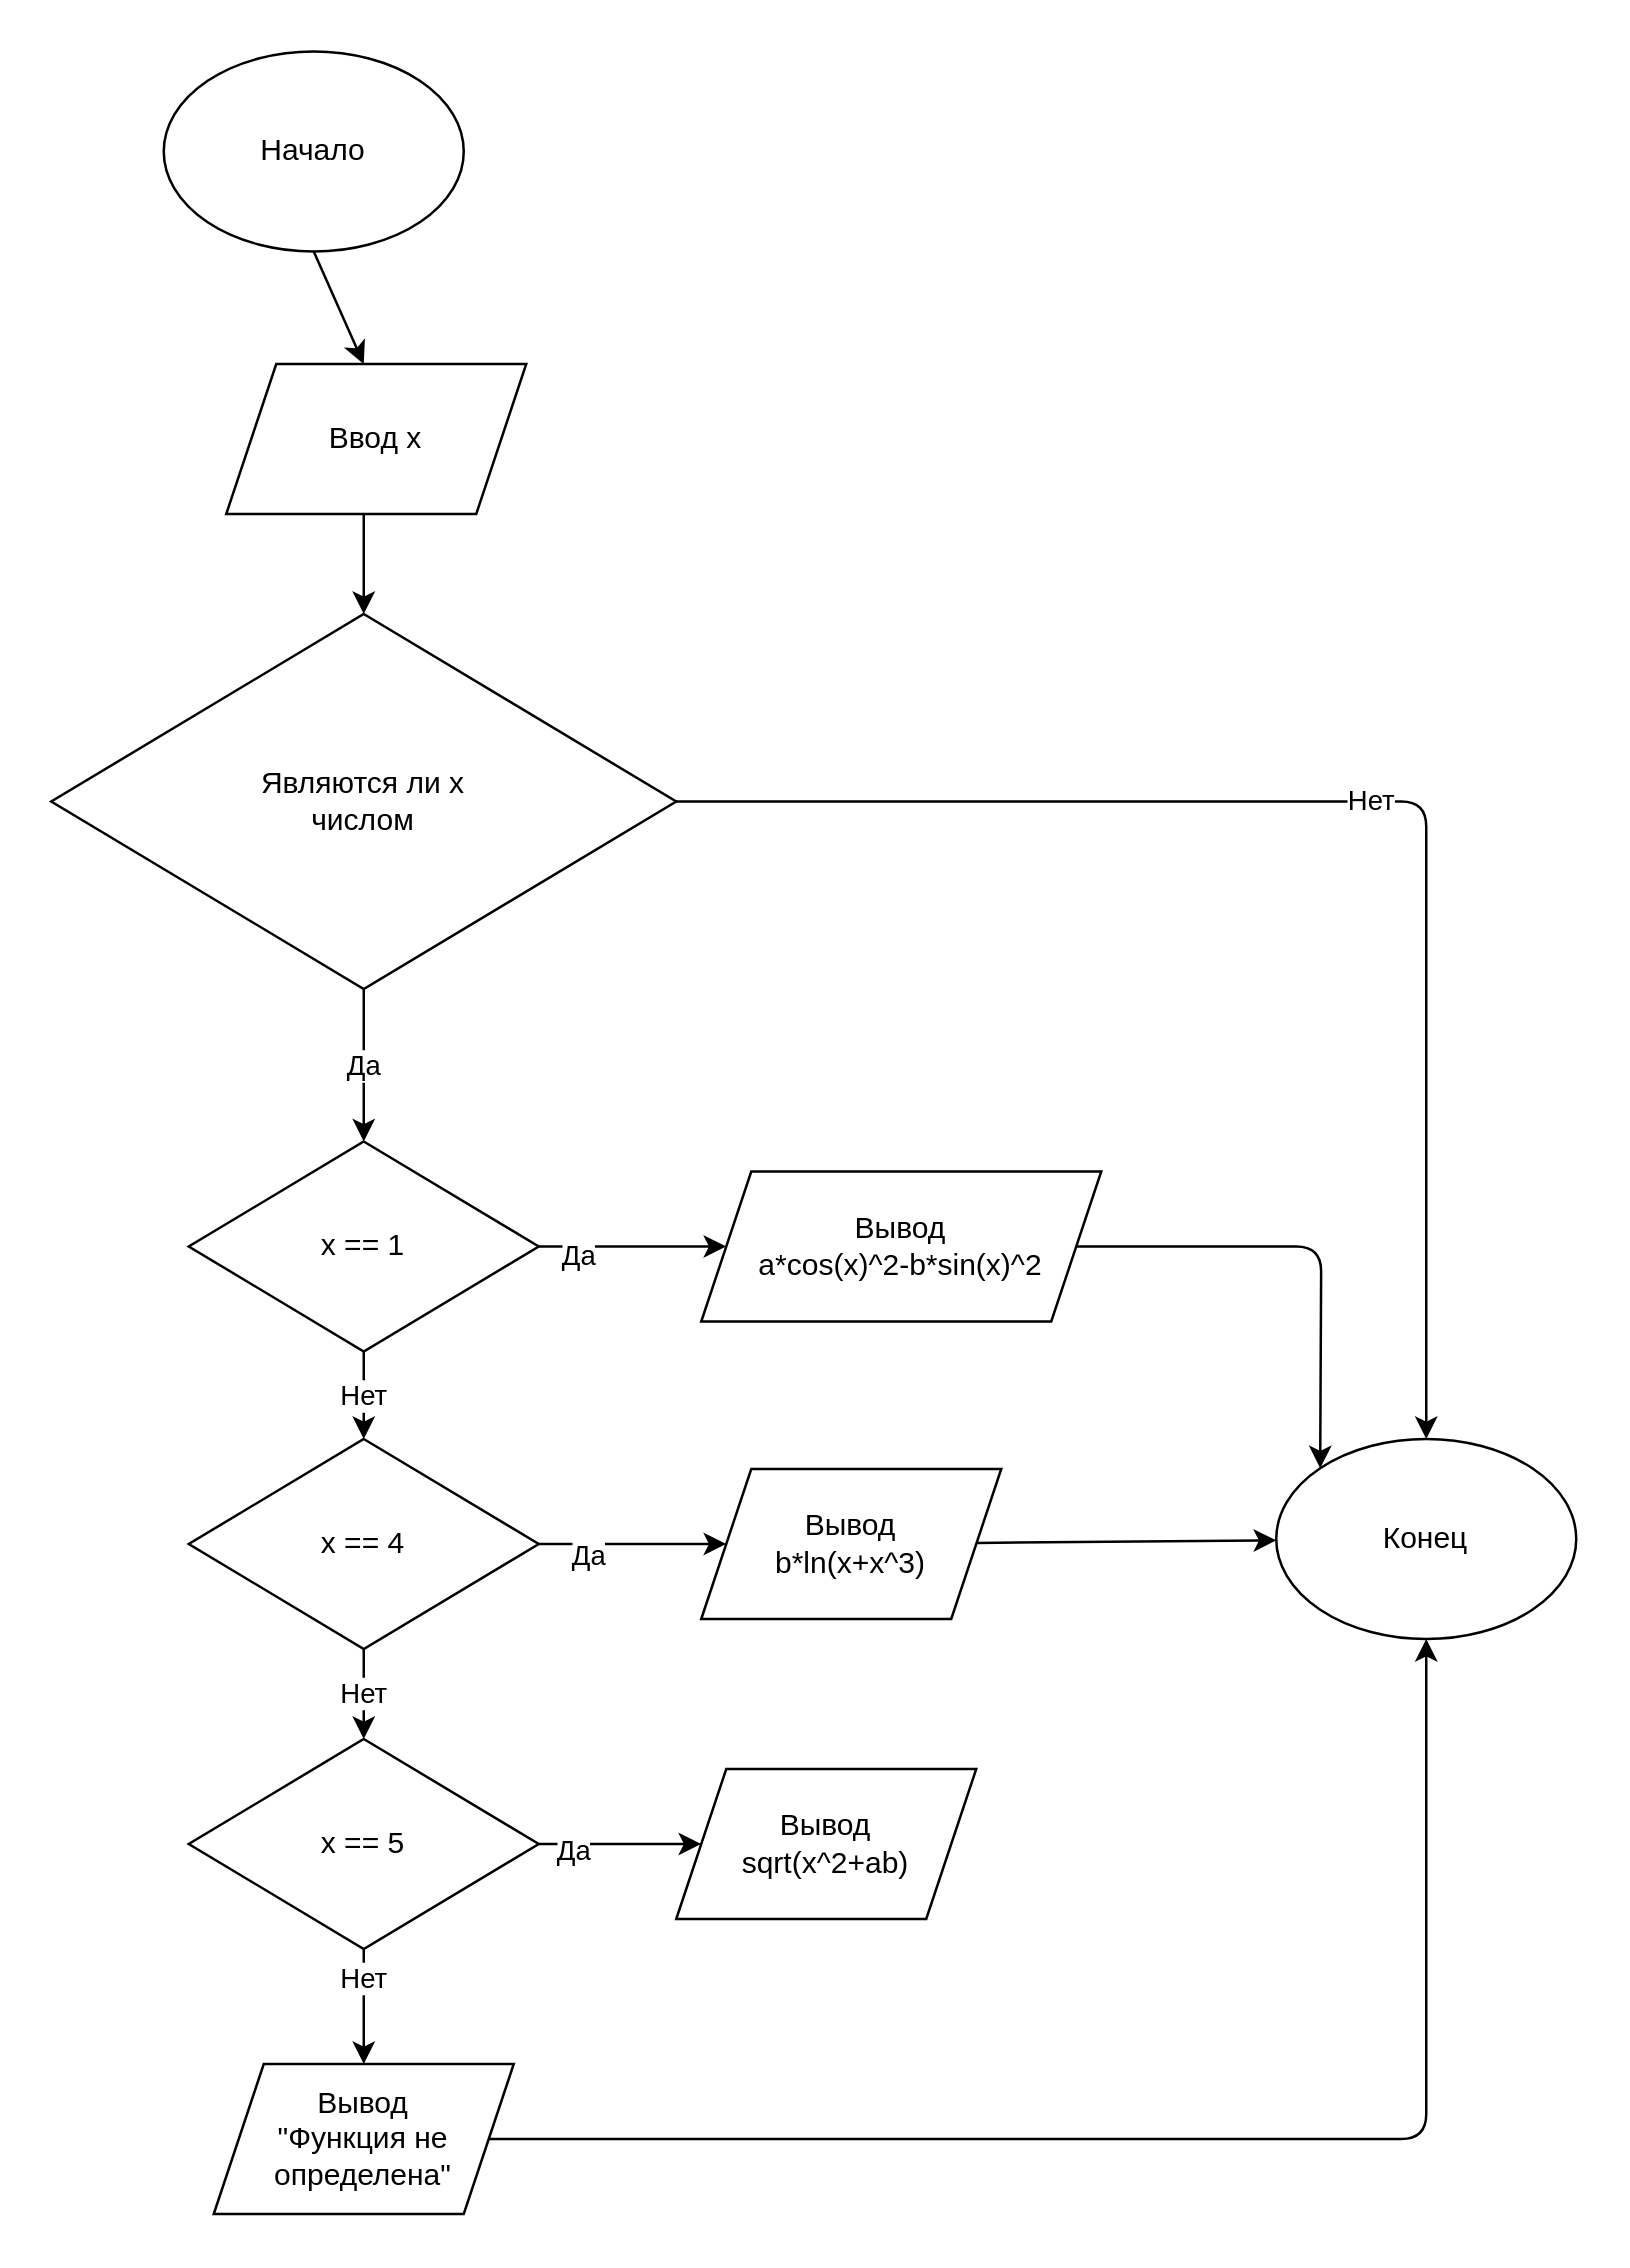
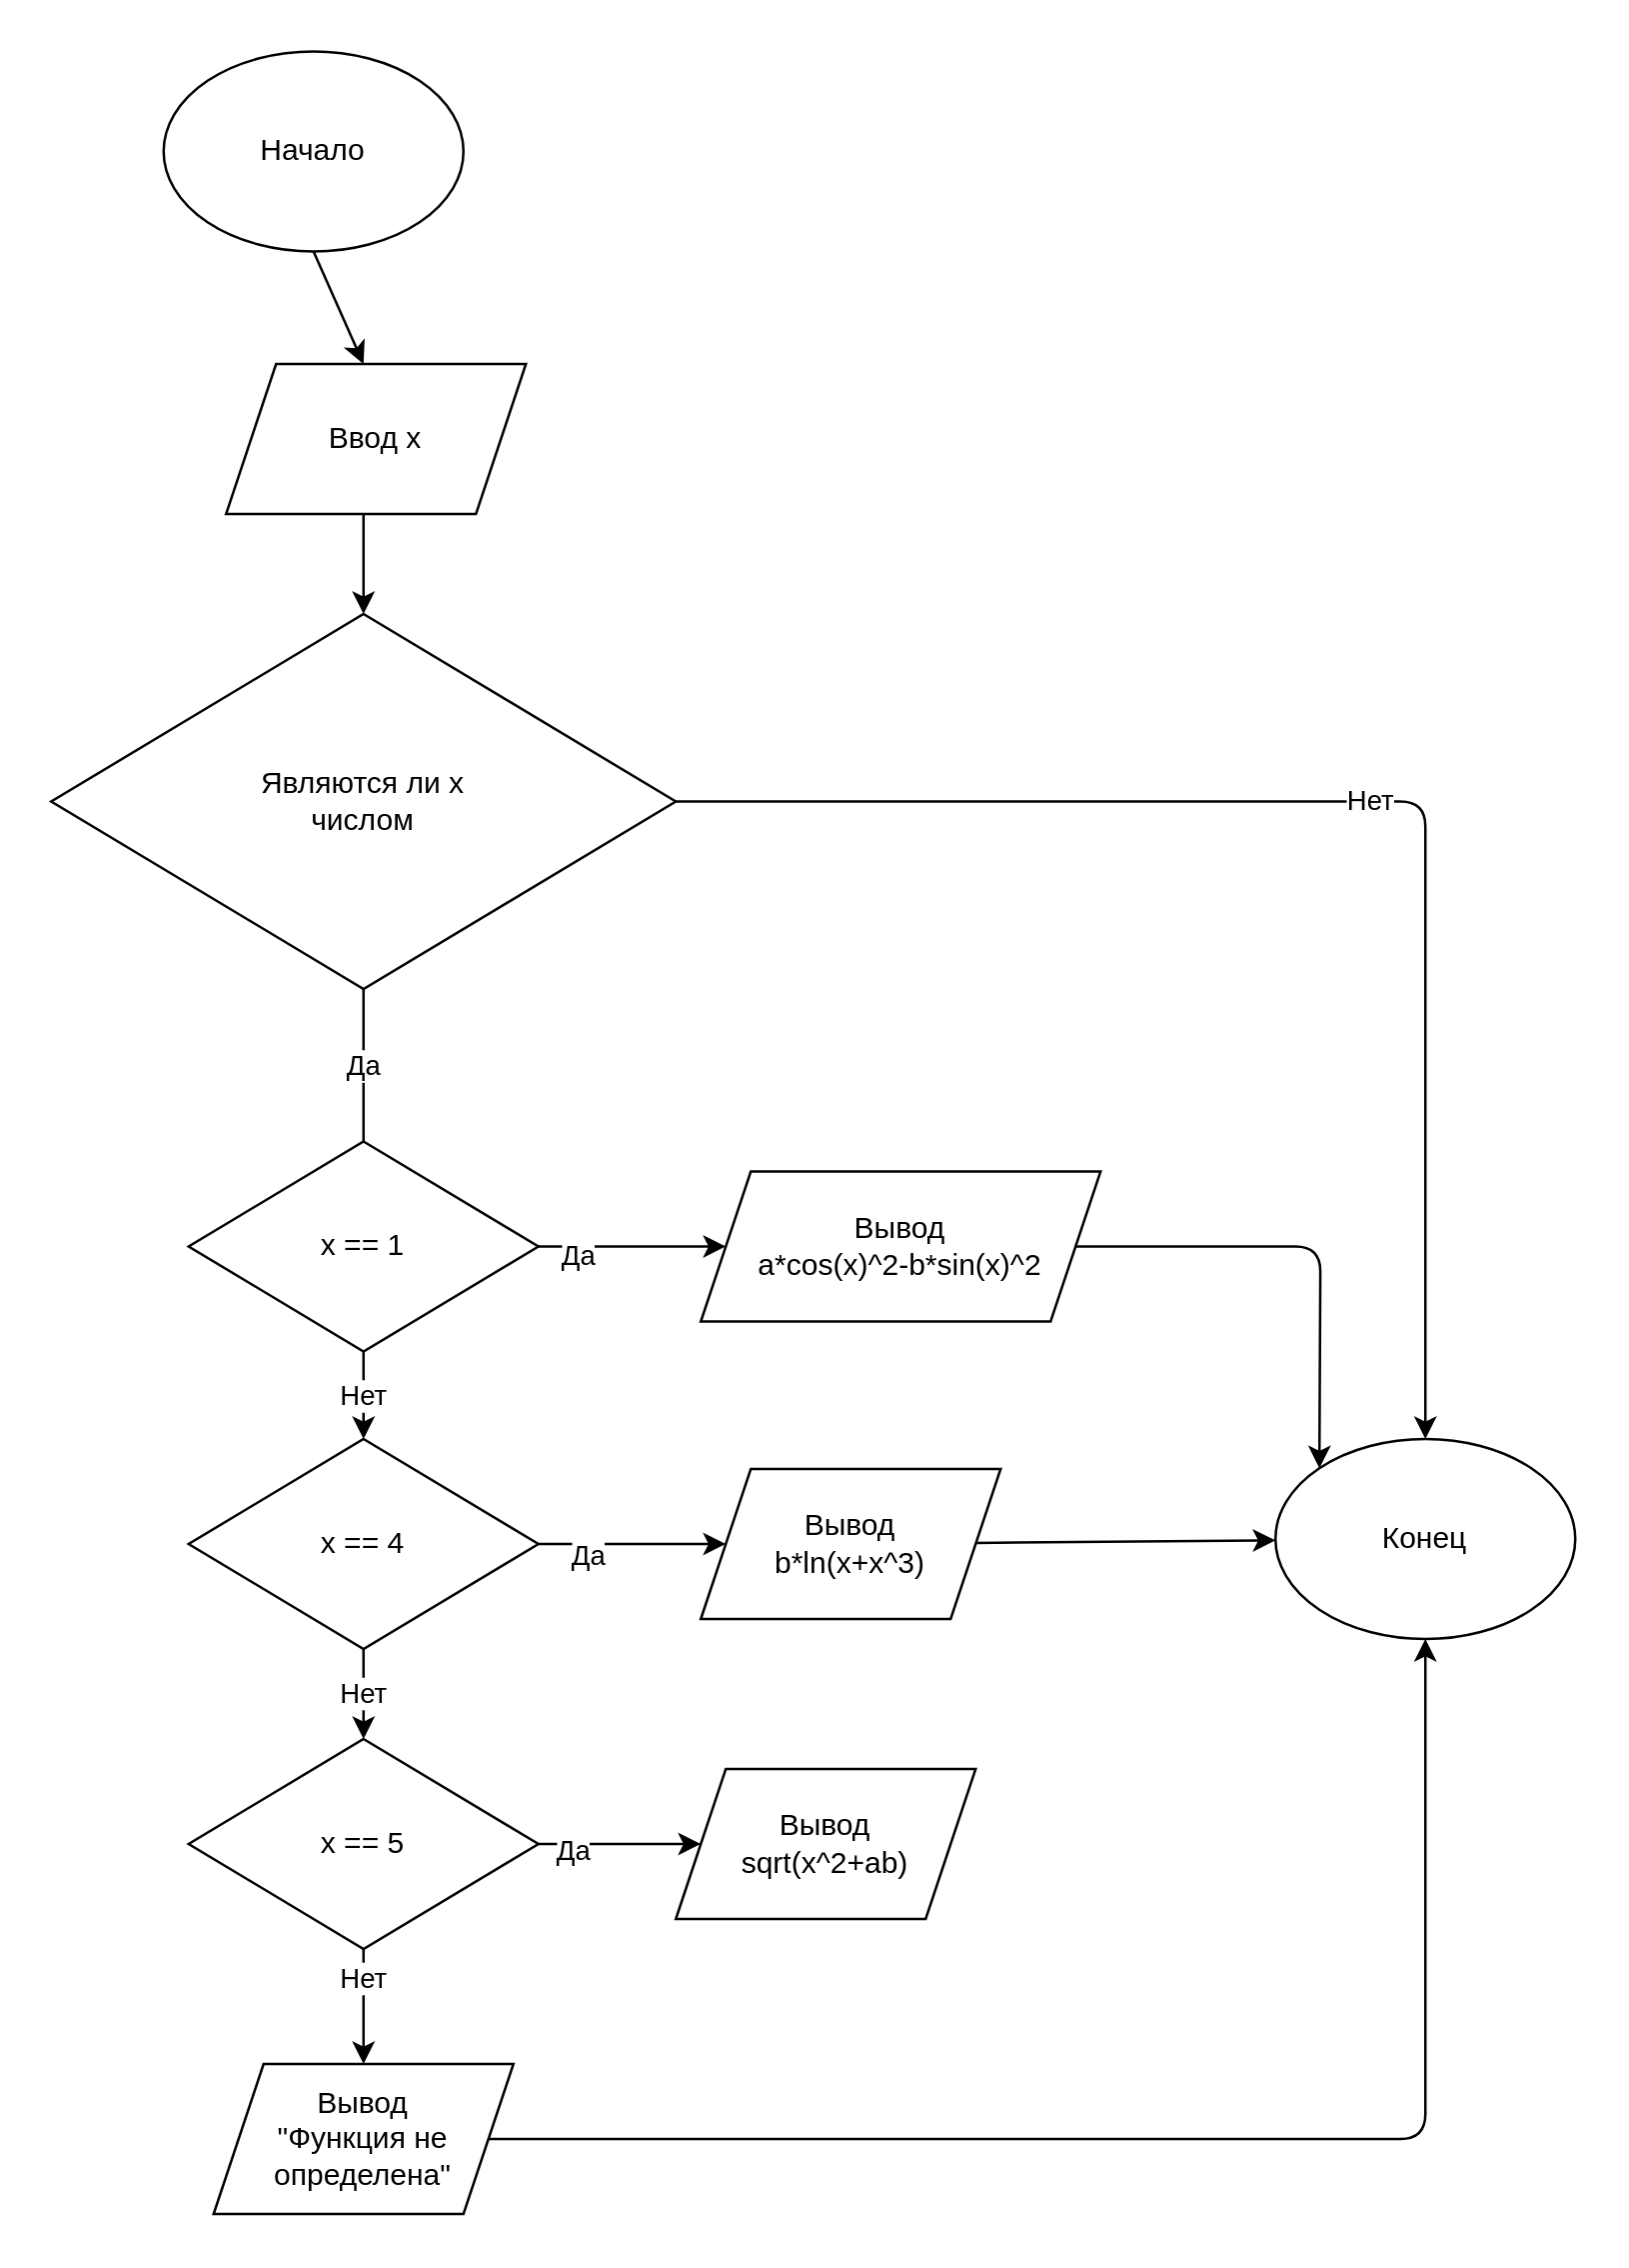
- <mxCell id="5" value="Да" style="edgeStyle=none;html=1;entryX=0.5;entryY=0;entryDx=0;entryDy=0;" parent="1" source="6" target="11" edge="1"><mxGeometry relative="1" as="geometry"><mxPoint x="145" y="435" as="targetPoint" /></mxGeometry></mxCell>
+ <mxCell id="5" value="Да" style="edgeStyle=none;html=1;entryX=0.5;entryY=0;entryDx=0;entryDy=0;endArrow=none;" parent="1" source="6" target="11" edge="1"><mxGeometry relative="1" as="geometry"><mxPoint x="145" y="435" as="targetPoint" /></mxGeometry></mxCell>
